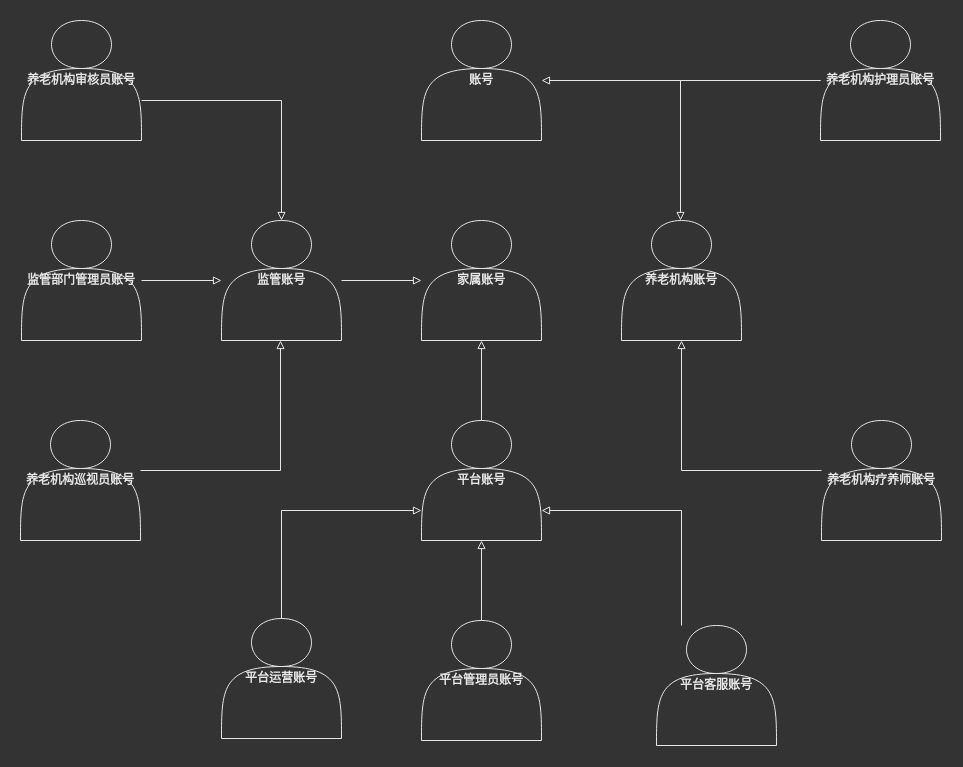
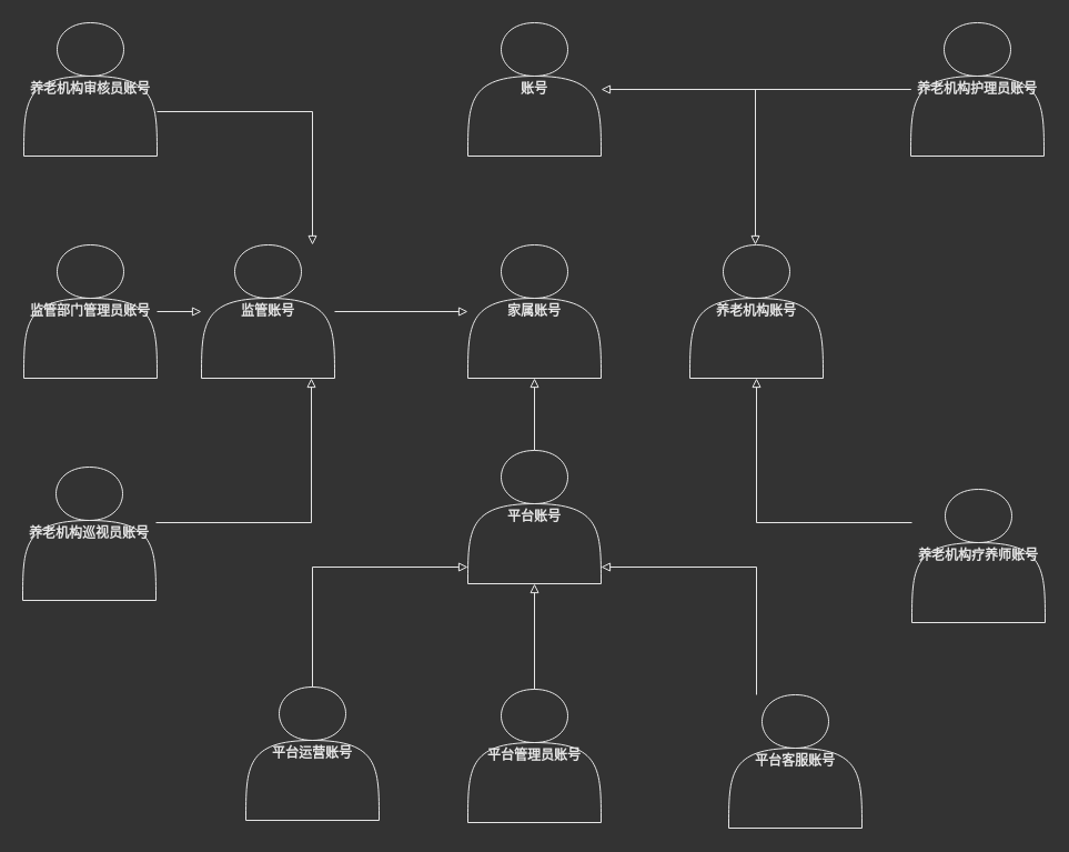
- <mxCell id="17" value="&lt;font color=&quot;#e6e6e6&quot;&gt;&lt;b&gt;监管账号&lt;/b&gt;&lt;/font&gt;" style="shape=actor;whiteSpace=wrap;html=1;fillColor=none;strokeColor=#E6E6E6;" parent="1" vertex="1"><mxGeometry x="221" y="220" width="120" height="120" as="geometry" /></mxCell>
+ <mxCell id="17" value="&lt;font color=&quot;#e6e6e6&quot;&gt;&lt;b&gt;监管账号&lt;/b&gt;&lt;/font&gt;" style="shape=actor;whiteSpace=wrap;html=1;fillColor=none;strokeColor=#E6E6E6;" parent="1" vertex="1"><mxGeometry x="181" y="220" width="120" height="120" as="geometry" /></mxCell>
- <mxCell id="10" value="&lt;font color=&quot;#e6e6e6&quot;&gt;&lt;b&gt;平台账号&lt;/b&gt;&lt;/font&gt;" style="shape=actor;whiteSpace=wrap;html=1;fillColor=none;strokeColor=#E6E6E6;" parent="1" vertex="1"><mxGeometry x="421" y="420" width="120" height="120" as="geometry" /></mxCell>
+ <mxCell id="10" value="&lt;font color=&quot;#e6e6e6&quot;&gt;&lt;b&gt;平台账号&lt;/b&gt;&lt;/font&gt;" style="shape=actor;whiteSpace=wrap;html=1;fillColor=none;strokeColor=#E6E6E6;" parent="1" vertex="1"><mxGeometry x="421" y="405" width="120" height="120" as="geometry" /></mxCell>
- <mxCell id="22" value="&lt;font color=&quot;#e6e6e6&quot;&gt;&lt;b&gt;养老机构疗养师账号&lt;/b&gt;&lt;/font&gt;" style="shape=actor;whiteSpace=wrap;html=1;fillColor=none;strokeColor=#E6E6E6;" parent="1" vertex="1"><mxGeometry x="821" y="420" width="120" height="120" as="geometry" /></mxCell>
+ <mxCell id="22" value="&lt;font color=&quot;#e6e6e6&quot;&gt;&lt;b&gt;养老机构疗养师账号&lt;/b&gt;&lt;/font&gt;" style="shape=actor;whiteSpace=wrap;html=1;fillColor=none;strokeColor=#E6E6E6;" parent="1" vertex="1"><mxGeometry x="821" y="440" width="120" height="120" as="geometry" /></mxCell>
